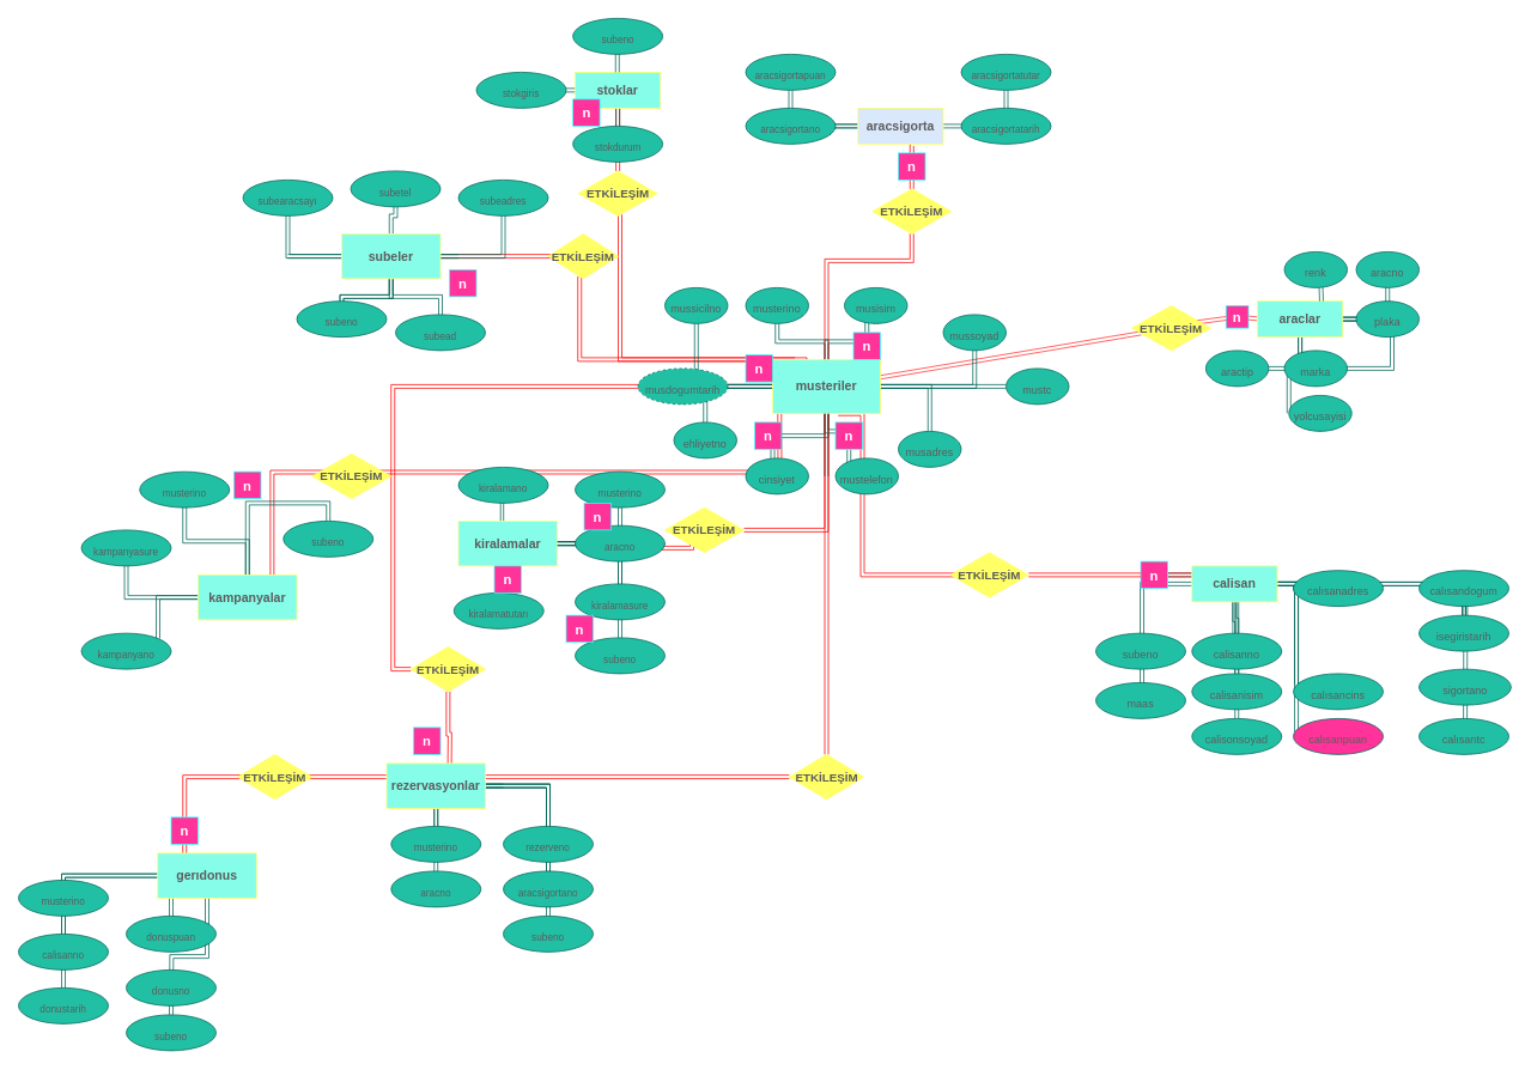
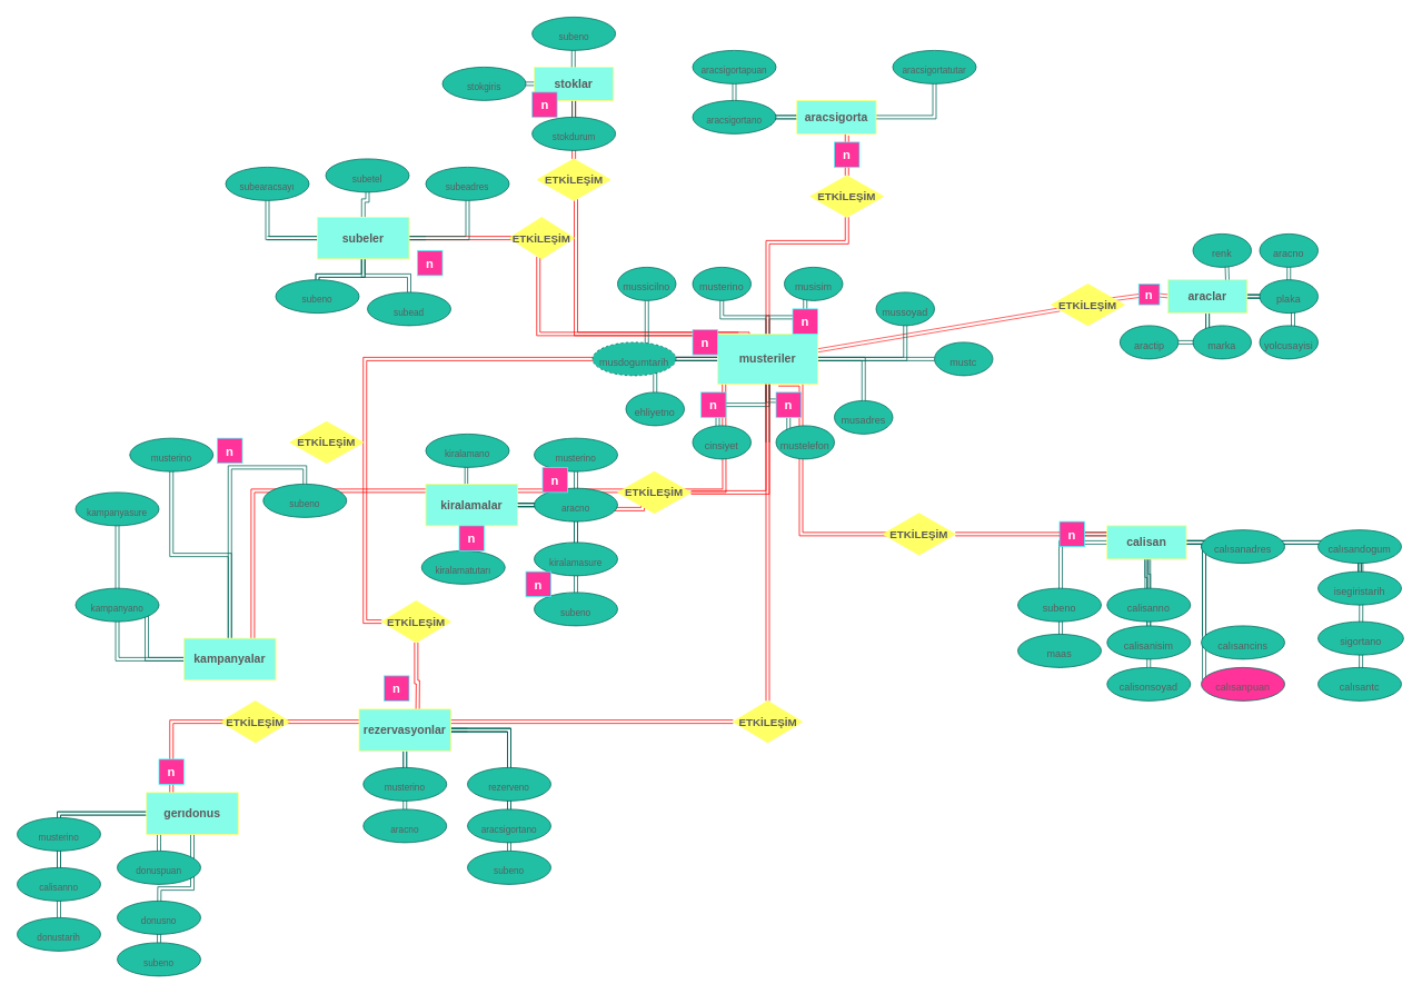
- <mxCell id="175" value="&lt;b&gt;&lt;font style=&quot;font-size: 14px;&quot;&gt;aracsigorta&lt;/font&gt;&lt;/b&gt;" style="rounded=0;whiteSpace=wrap;html=1;strokeColor=#FFFF66;fontColor=#5C5C5C;fillColor=#dae8fc;" parent="1" vertex="1"><mxGeometry x="955" y="120" width="95" height="40" as="geometry" /></mxCell>
+ <mxCell id="175" value="&lt;b&gt;&lt;font style=&quot;font-size: 14px;&quot;&gt;aracsigorta&lt;/font&gt;&lt;/b&gt;" style="rounded=0;whiteSpace=wrap;html=1;strokeColor=#FFFF66;fontColor=#5C5C5C;fillColor=#86FDE9;" parent="1" vertex="1"><mxGeometry x="955" y="120" width="95" height="40" as="geometry" /></mxCell>
- <mxCell id="174" value="&lt;div style=&quot;text-align: justify;&quot;&gt;&lt;font style=&quot;font-size: 11px;&quot;&gt;aracsigortatarih&lt;/font&gt;&lt;/div&gt;" style="ellipse;whiteSpace=wrap;html=1;strokeColor=#006658;fontSize=24;fontColor=#5C5C5C;fillColor=#21C0A5;" parent="1" vertex="1"><mxGeometry x="1070" y="120" width="100" height="40" as="geometry" /></mxCell>
- <mxCell id="49" value="&lt;div style=&quot;text-align: justify;&quot;&gt;&lt;span style=&quot;font-size: 12px;&quot;&gt;yolcusayisi&lt;/span&gt;&lt;/div&gt;" style="ellipse;whiteSpace=wrap;html=1;strokeColor=#006658;fontSize=24;fontColor=#5C5C5C;fillColor=#21C0A5;" parent="1" vertex="1"><mxGeometry x="1435" y="440" width="70" height="40" as="geometry" /></mxCell>
+ <mxCell id="49" value="&lt;div style=&quot;text-align: justify;&quot;&gt;&lt;span style=&quot;font-size: 12px;&quot;&gt;yolcusayisi&lt;/span&gt;&lt;/div&gt;" style="ellipse;whiteSpace=wrap;html=1;strokeColor=#006658;fontSize=24;fontColor=#5C5C5C;fillColor=#21C0A5;" parent="1" vertex="1"><mxGeometry x="1510" y="390" width="70" height="40" as="geometry" /></mxCell>
- <mxCell id="97" value="&lt;span style=&quot;font-size: 14px;&quot;&gt;&lt;b&gt;kampanyalar&lt;/b&gt;&lt;/span&gt;" style="rounded=0;whiteSpace=wrap;html=1;strokeColor=#FFFF66;fontColor=#5C5C5C;fillColor=#86FDE9;" parent="1" vertex="1"><mxGeometry x="220" y="640" width="110" height="50" as="geometry" /></mxCell>
+ <mxCell id="97" value="&lt;span style=&quot;font-size: 14px;&quot;&gt;&lt;b&gt;kampanyalar&lt;/b&gt;&lt;/span&gt;" style="rounded=0;whiteSpace=wrap;html=1;strokeColor=#FFFF66;fontColor=#5C5C5C;fillColor=#86FDE9;" parent="1" vertex="1"><mxGeometry x="220" y="765" width="110" height="50" as="geometry" /></mxCell>
